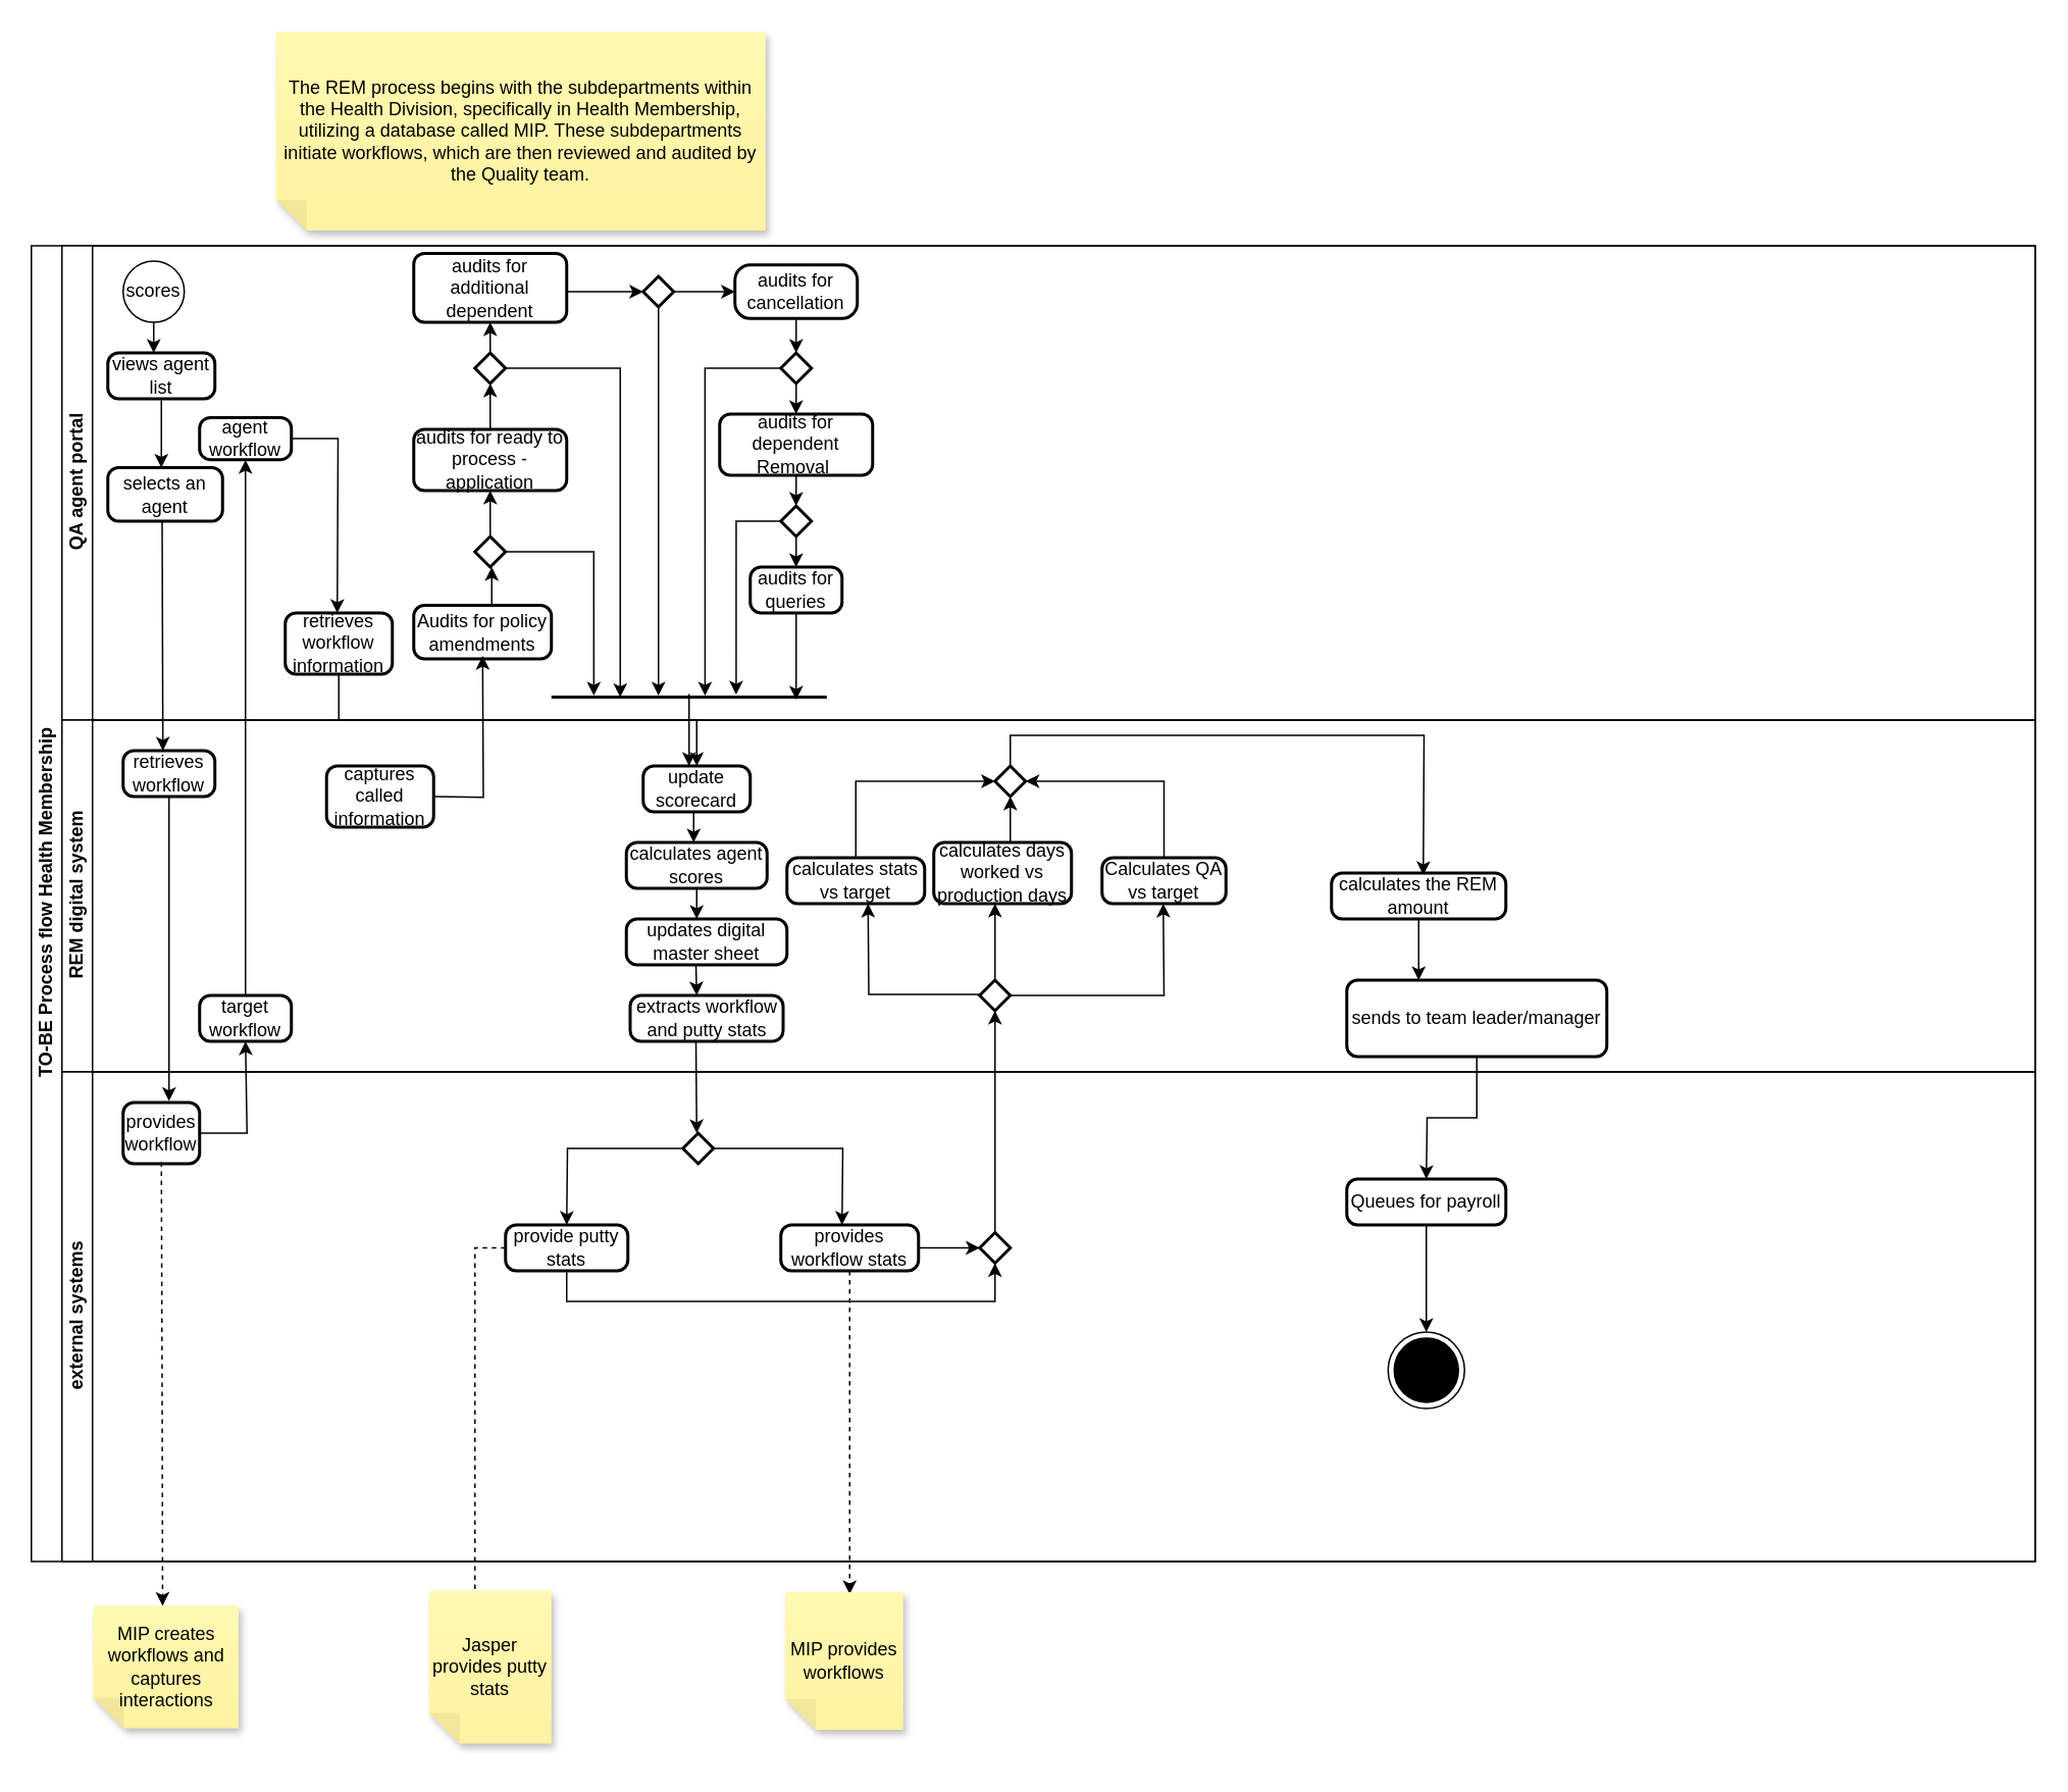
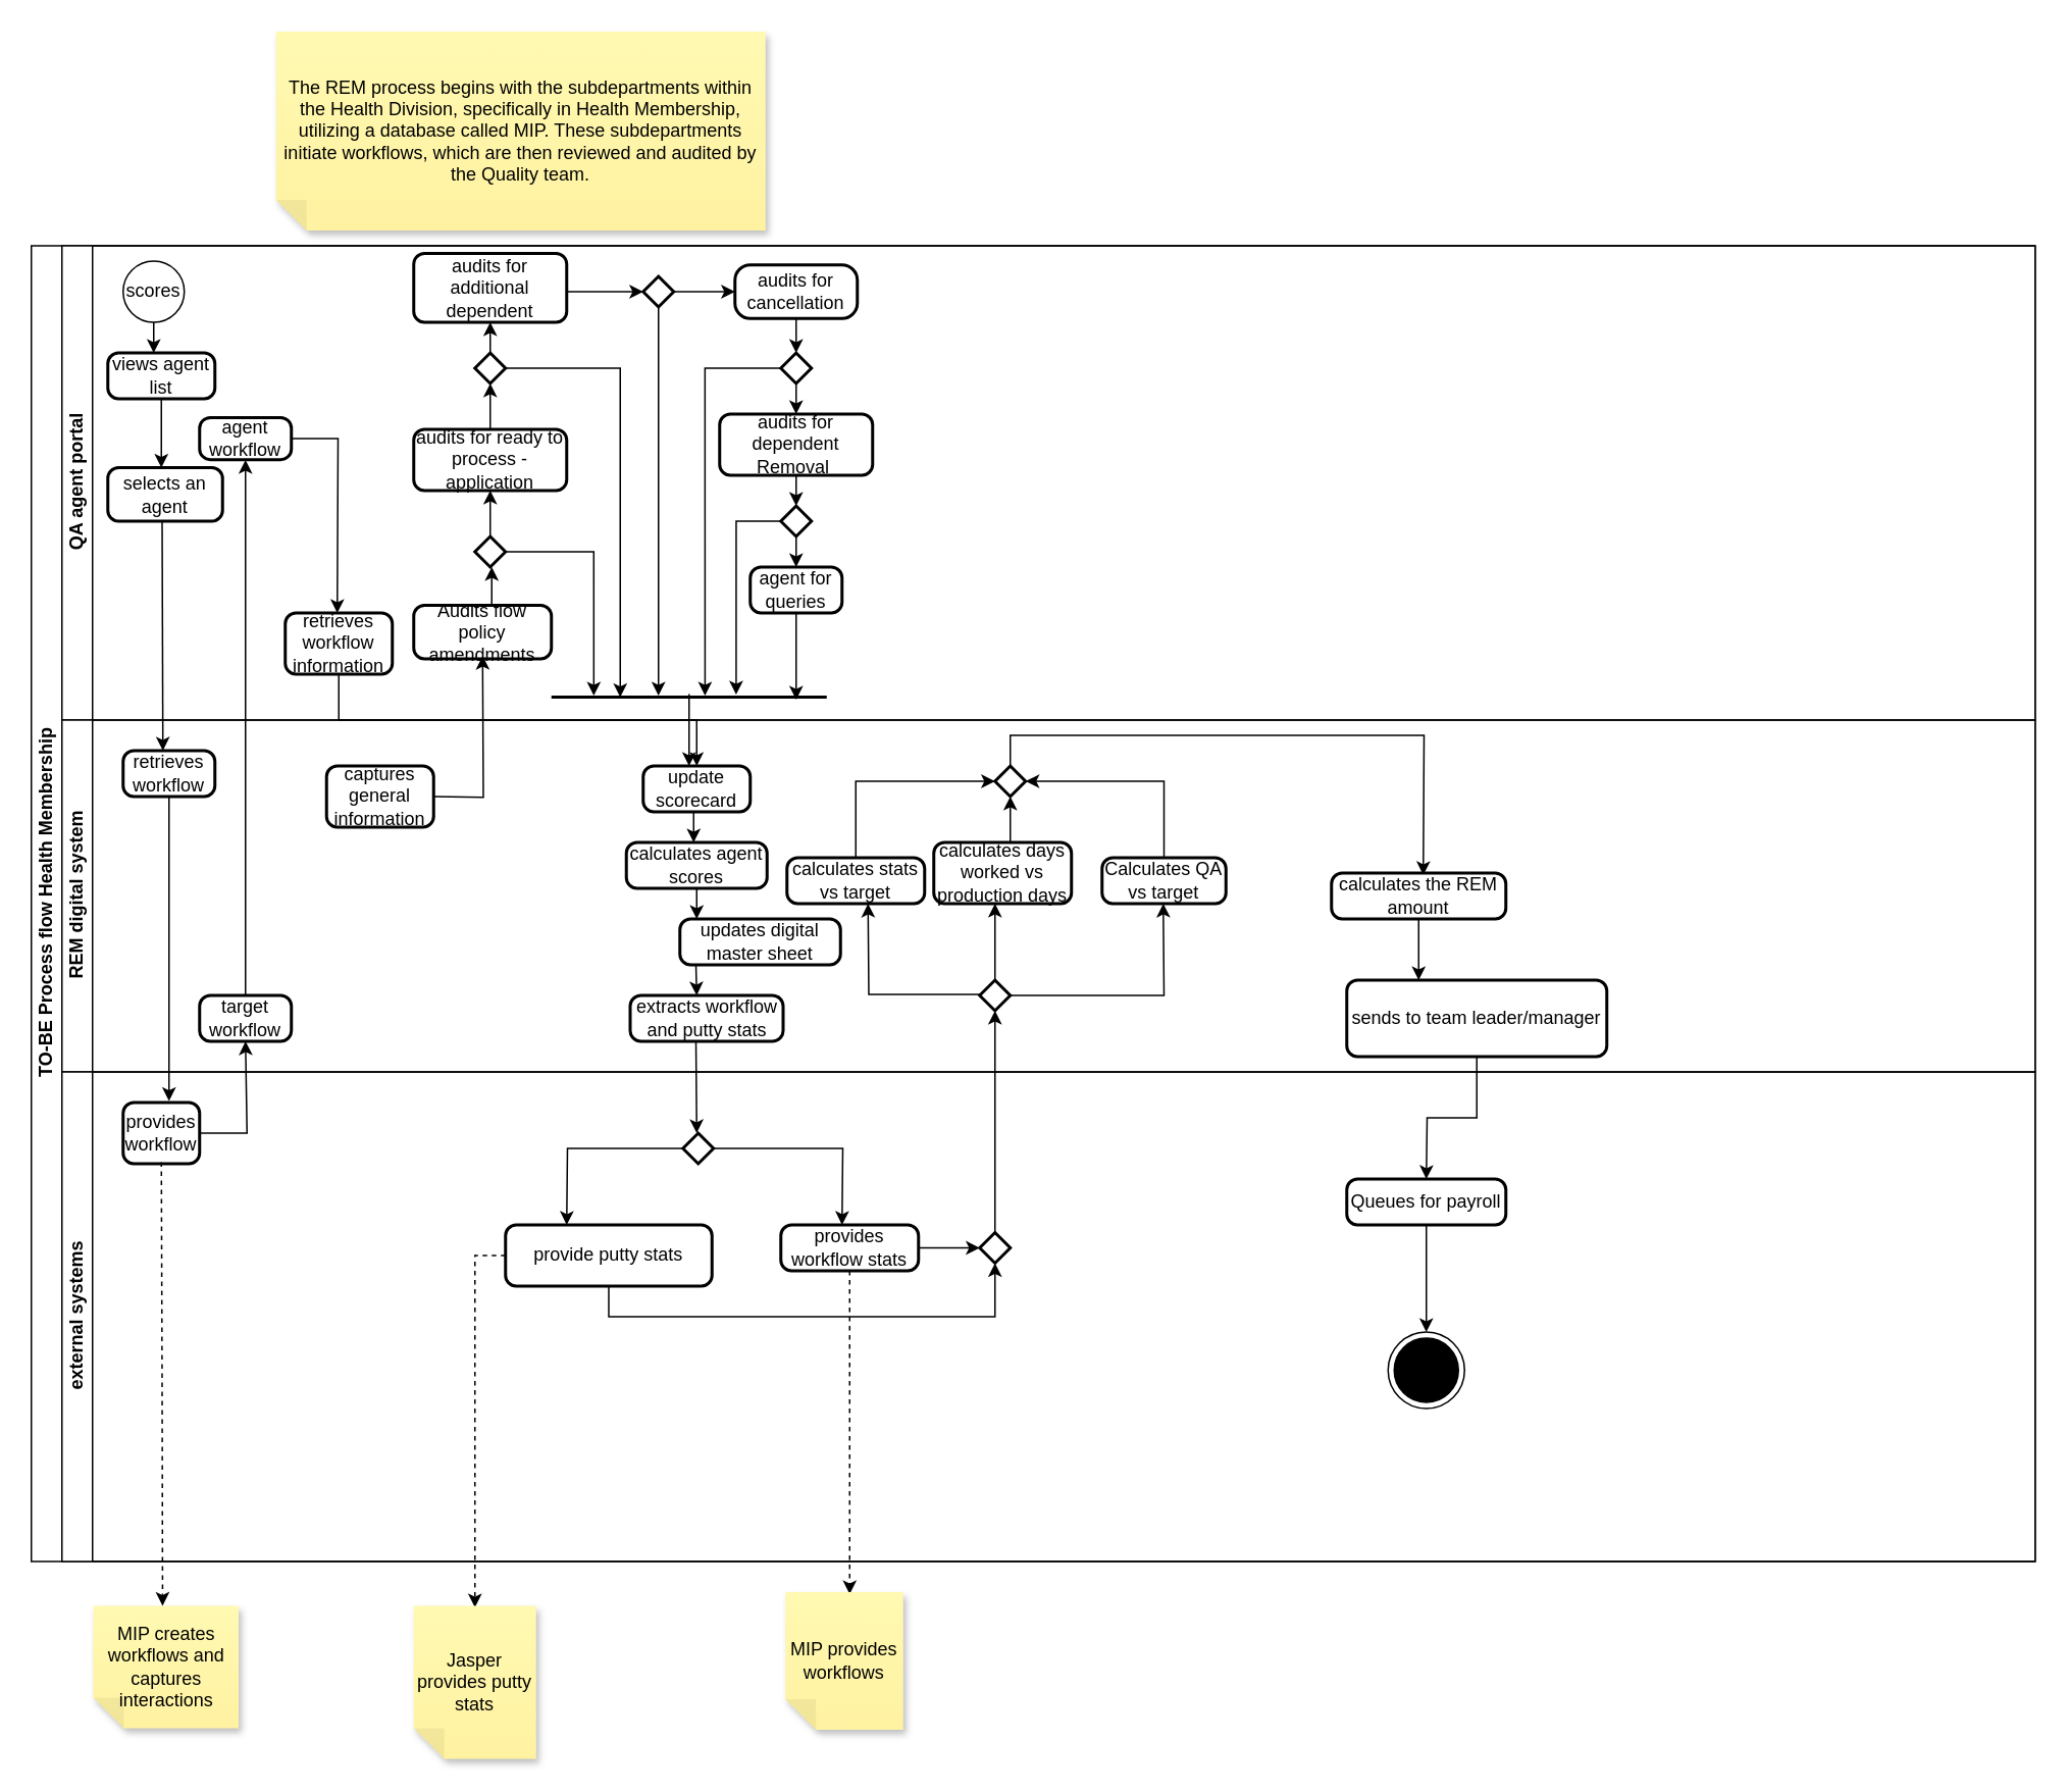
- <mxCell id="30" value="audits for queries" style="rounded=1;whiteSpace=wrap;html=1;absoluteArcSize=1;arcSize=14;strokeWidth=2;" parent="3" vertex="1"><mxGeometry x="450" y="210" width="60" height="30" as="geometry" /></mxCell>
+ <mxCell id="30" value="agent for queries" style="rounded=1;whiteSpace=wrap;html=1;absoluteArcSize=1;arcSize=14;strokeWidth=2;" parent="3" vertex="1"><mxGeometry x="450" y="210" width="60" height="30" as="geometry" /></mxCell>
- <mxCell id="11" value="Audits for policy amendments" style="rounded=1;whiteSpace=wrap;html=1;absoluteArcSize=1;arcSize=14;strokeWidth=2;" parent="3" vertex="1"><mxGeometry x="230" y="235" width="90" height="35" as="geometry" /></mxCell>
+ <mxCell id="11" value="Audits flow policy amendments" style="rounded=1;whiteSpace=wrap;html=1;absoluteArcSize=1;arcSize=14;strokeWidth=2;" parent="3" vertex="1"><mxGeometry x="230" y="235" width="90" height="35" as="geometry" /></mxCell>
- <mxCell id="43" value="captures called information" style="rounded=1;whiteSpace=wrap;html=1;absoluteArcSize=1;arcSize=14;strokeWidth=2;" parent="42" vertex="1"><mxGeometry x="173" y="30" width="70" height="40" as="geometry" /></mxCell>
+ <mxCell id="43" value="captures general information" style="rounded=1;whiteSpace=wrap;html=1;absoluteArcSize=1;arcSize=14;strokeWidth=2;" parent="42" vertex="1"><mxGeometry x="173" y="30" width="70" height="40" as="geometry" /></mxCell>
- <mxCell id="52" value="updates digital master sheet" style="rounded=1;whiteSpace=wrap;html=1;absoluteArcSize=1;arcSize=14;strokeWidth=2;" parent="42" vertex="1"><mxGeometry x="369" y="130" width="105" height="30" as="geometry" /></mxCell>
+ <mxCell id="52" value="updates digital master sheet" style="rounded=1;whiteSpace=wrap;html=1;absoluteArcSize=1;arcSize=14;strokeWidth=2;" parent="42" vertex="1"><mxGeometry x="404" y="130" width="105" height="30" as="geometry" /></mxCell>
- <mxCell id="79" value="provide putty stats" style="rounded=1;whiteSpace=wrap;html=1;absoluteArcSize=1;arcSize=14;strokeWidth=2;" parent="69" vertex="1"><mxGeometry x="290" y="100" width="80" height="30" as="geometry" /></mxCell>
+ <mxCell id="79" value="provide putty stats" style="rounded=1;whiteSpace=wrap;html=1;absoluteArcSize=1;arcSize=14;strokeWidth=2;" parent="69" vertex="1"><mxGeometry x="290" y="100" width="135" height="40" as="geometry" /></mxCell>
- <mxCell id="95" value="Jasper provides putty stats" style="shape=note;whiteSpace=wrap;html=1;backgroundOutline=1;fontColor=#000000;darkOpacity=0.05;fillColor=#FFF9B2;strokeColor=none;fillStyle=solid;direction=west;gradientDirection=north;gradientColor=#FFF2A1;shadow=1;size=20;pointerEvents=1;" parent="1" vertex="1"><mxGeometry x="280" y="1039" width="80" height="100" as="geometry" /></mxCell>
+ <mxCell id="95" value="Jasper provides putty stats" style="shape=note;whiteSpace=wrap;html=1;backgroundOutline=1;fontColor=#000000;darkOpacity=0.05;fillColor=#FFF9B2;strokeColor=none;fillStyle=solid;direction=west;gradientDirection=north;gradientColor=#FFF2A1;shadow=1;size=20;pointerEvents=1;" parent="1" vertex="1"><mxGeometry x="270" y="1049" width="80" height="100" as="geometry" /></mxCell>
